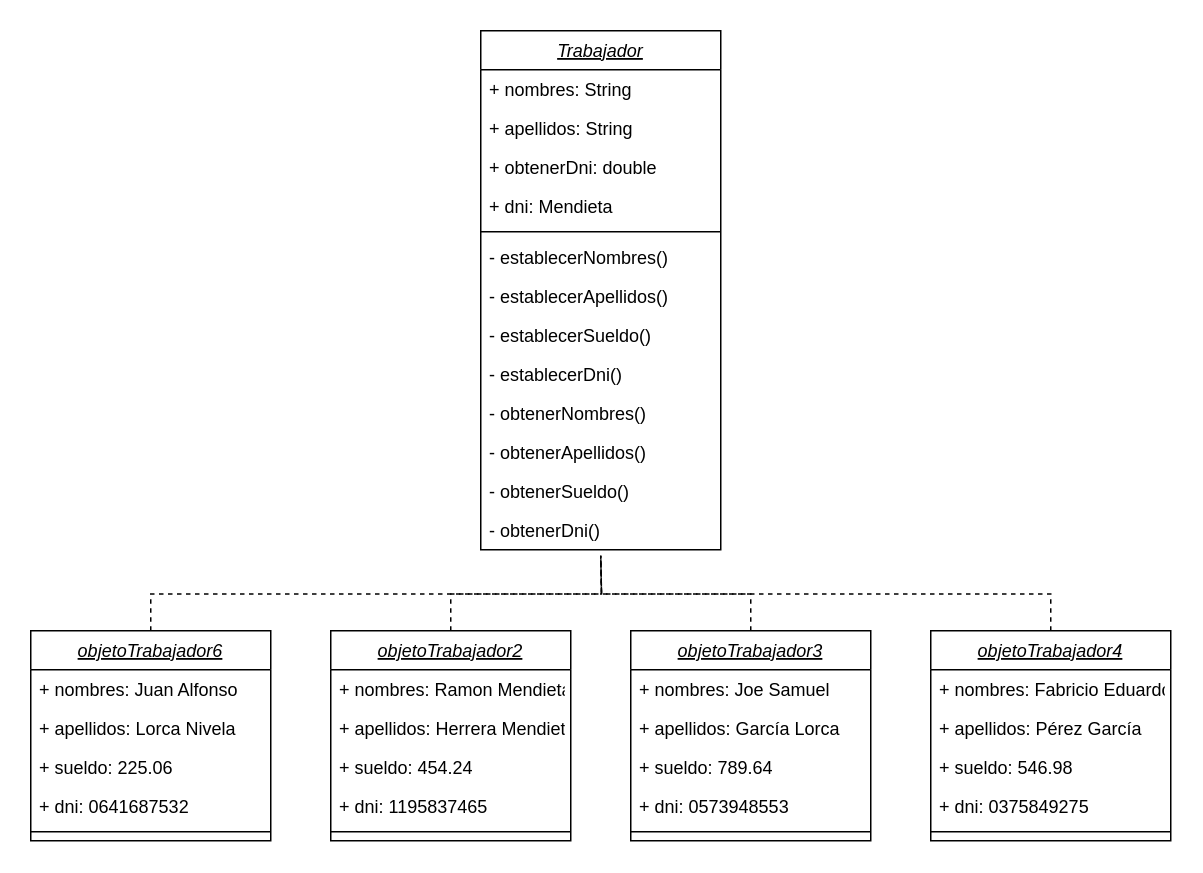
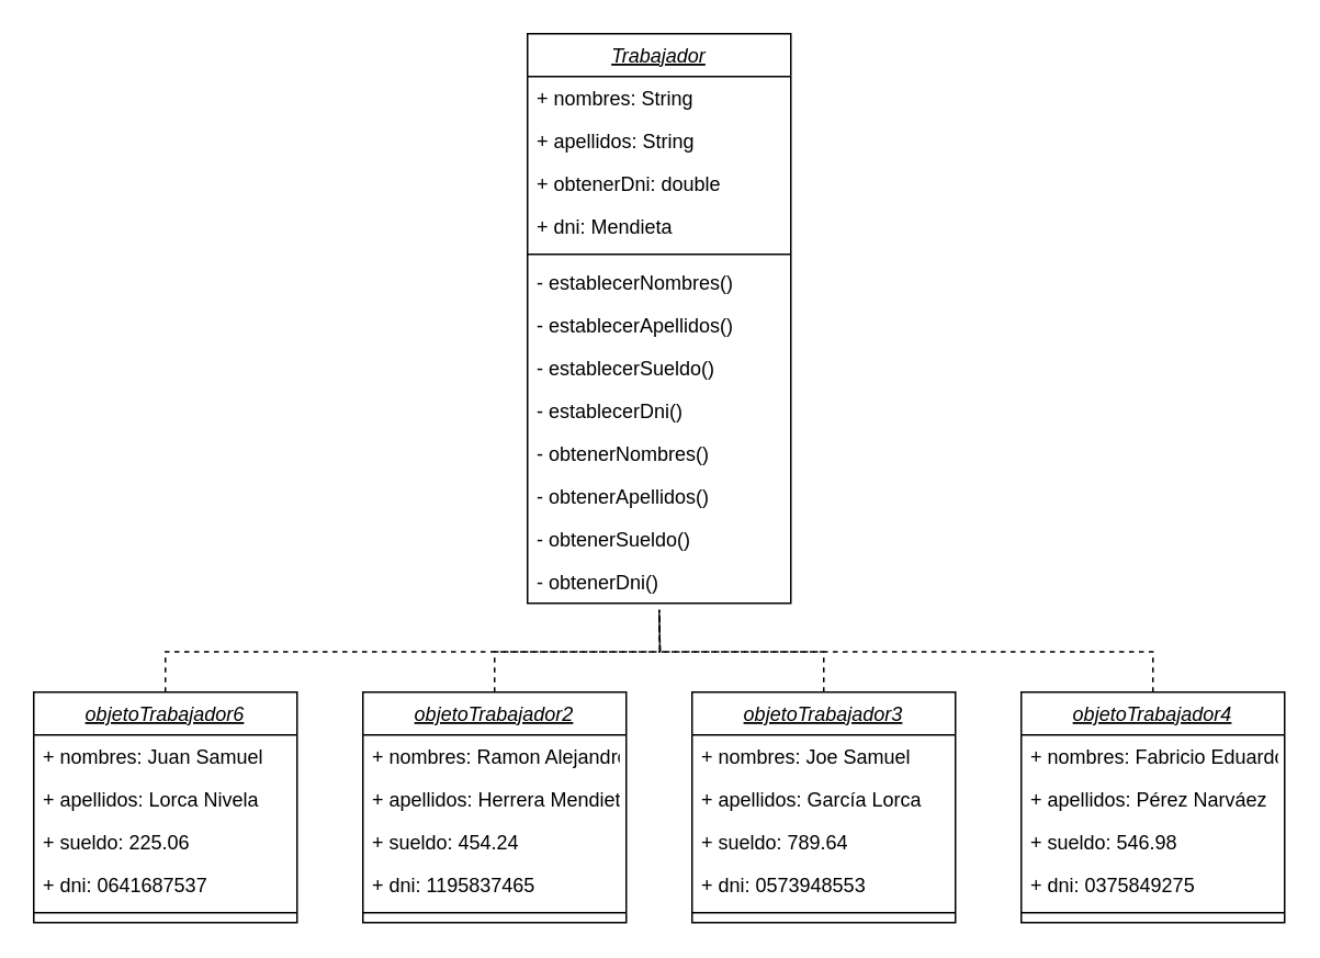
- <mxCell id="40" value="+ nombres: Juan Alfonso" style="text;align=left;verticalAlign=top;spacingLeft=4;spacingRight=4;overflow=hidden;rotatable=0;points=[[0,0.5],[1,0.5]];portConstraint=eastwest;" vertex="1" parent="39"><mxGeometry y="26" width="160" height="26" as="geometry" /></mxCell>
+ <mxCell id="40" value="+ nombres: Juan Samuel" style="text;align=left;verticalAlign=top;spacingLeft=4;spacingRight=4;overflow=hidden;rotatable=0;points=[[0,0.5],[1,0.5]];portConstraint=eastwest;" vertex="1" parent="39"><mxGeometry y="26" width="160" height="26" as="geometry" /></mxCell>
- <mxCell id="19" value="+ nombres: Ramon Mendieta" style="text;align=left;verticalAlign=top;spacingLeft=4;spacingRight=4;overflow=hidden;rotatable=0;points=[[0,0.5],[1,0.5]];portConstraint=eastwest;" parent="18" vertex="1"><mxGeometry y="26" width="160" height="26" as="geometry" /></mxCell>
+ <mxCell id="19" value="+ nombres: Ramon Alejandro" style="text;align=left;verticalAlign=top;spacingLeft=4;spacingRight=4;overflow=hidden;rotatable=0;points=[[0,0.5],[1,0.5]];portConstraint=eastwest;" parent="18" vertex="1"><mxGeometry y="26" width="160" height="26" as="geometry" /></mxCell>
- <mxCell id="34" value="+ apellidos: Pérez García" style="text;align=left;verticalAlign=top;spacingLeft=4;spacingRight=4;overflow=hidden;rotatable=0;points=[[0,0.5],[1,0.5]];portConstraint=eastwest;rounded=0;shadow=0;html=0;" parent="32" vertex="1"><mxGeometry y="52" width="160" height="26" as="geometry" /></mxCell>
+ <mxCell id="34" value="+ apellidos: Pérez Narváez" style="text;align=left;verticalAlign=top;spacingLeft=4;spacingRight=4;overflow=hidden;rotatable=0;points=[[0,0.5],[1,0.5]];portConstraint=eastwest;rounded=0;shadow=0;html=0;" parent="32" vertex="1"><mxGeometry y="52" width="160" height="26" as="geometry" /></mxCell>
- <mxCell id="43" value="+ dni: 0641687532" style="text;align=left;verticalAlign=top;spacingLeft=4;spacingRight=4;overflow=hidden;rotatable=0;points=[[0,0.5],[1,0.5]];portConstraint=eastwest;rounded=0;shadow=0;html=0;" vertex="1" parent="39"><mxGeometry y="104" width="160" height="26" as="geometry" /></mxCell>
+ <mxCell id="43" value="+ dni: 0641687537" style="text;align=left;verticalAlign=top;spacingLeft=4;spacingRight=4;overflow=hidden;rotatable=0;points=[[0,0.5],[1,0.5]];portConstraint=eastwest;rounded=0;shadow=0;html=0;" vertex="1" parent="39"><mxGeometry y="104" width="160" height="26" as="geometry" /></mxCell>
